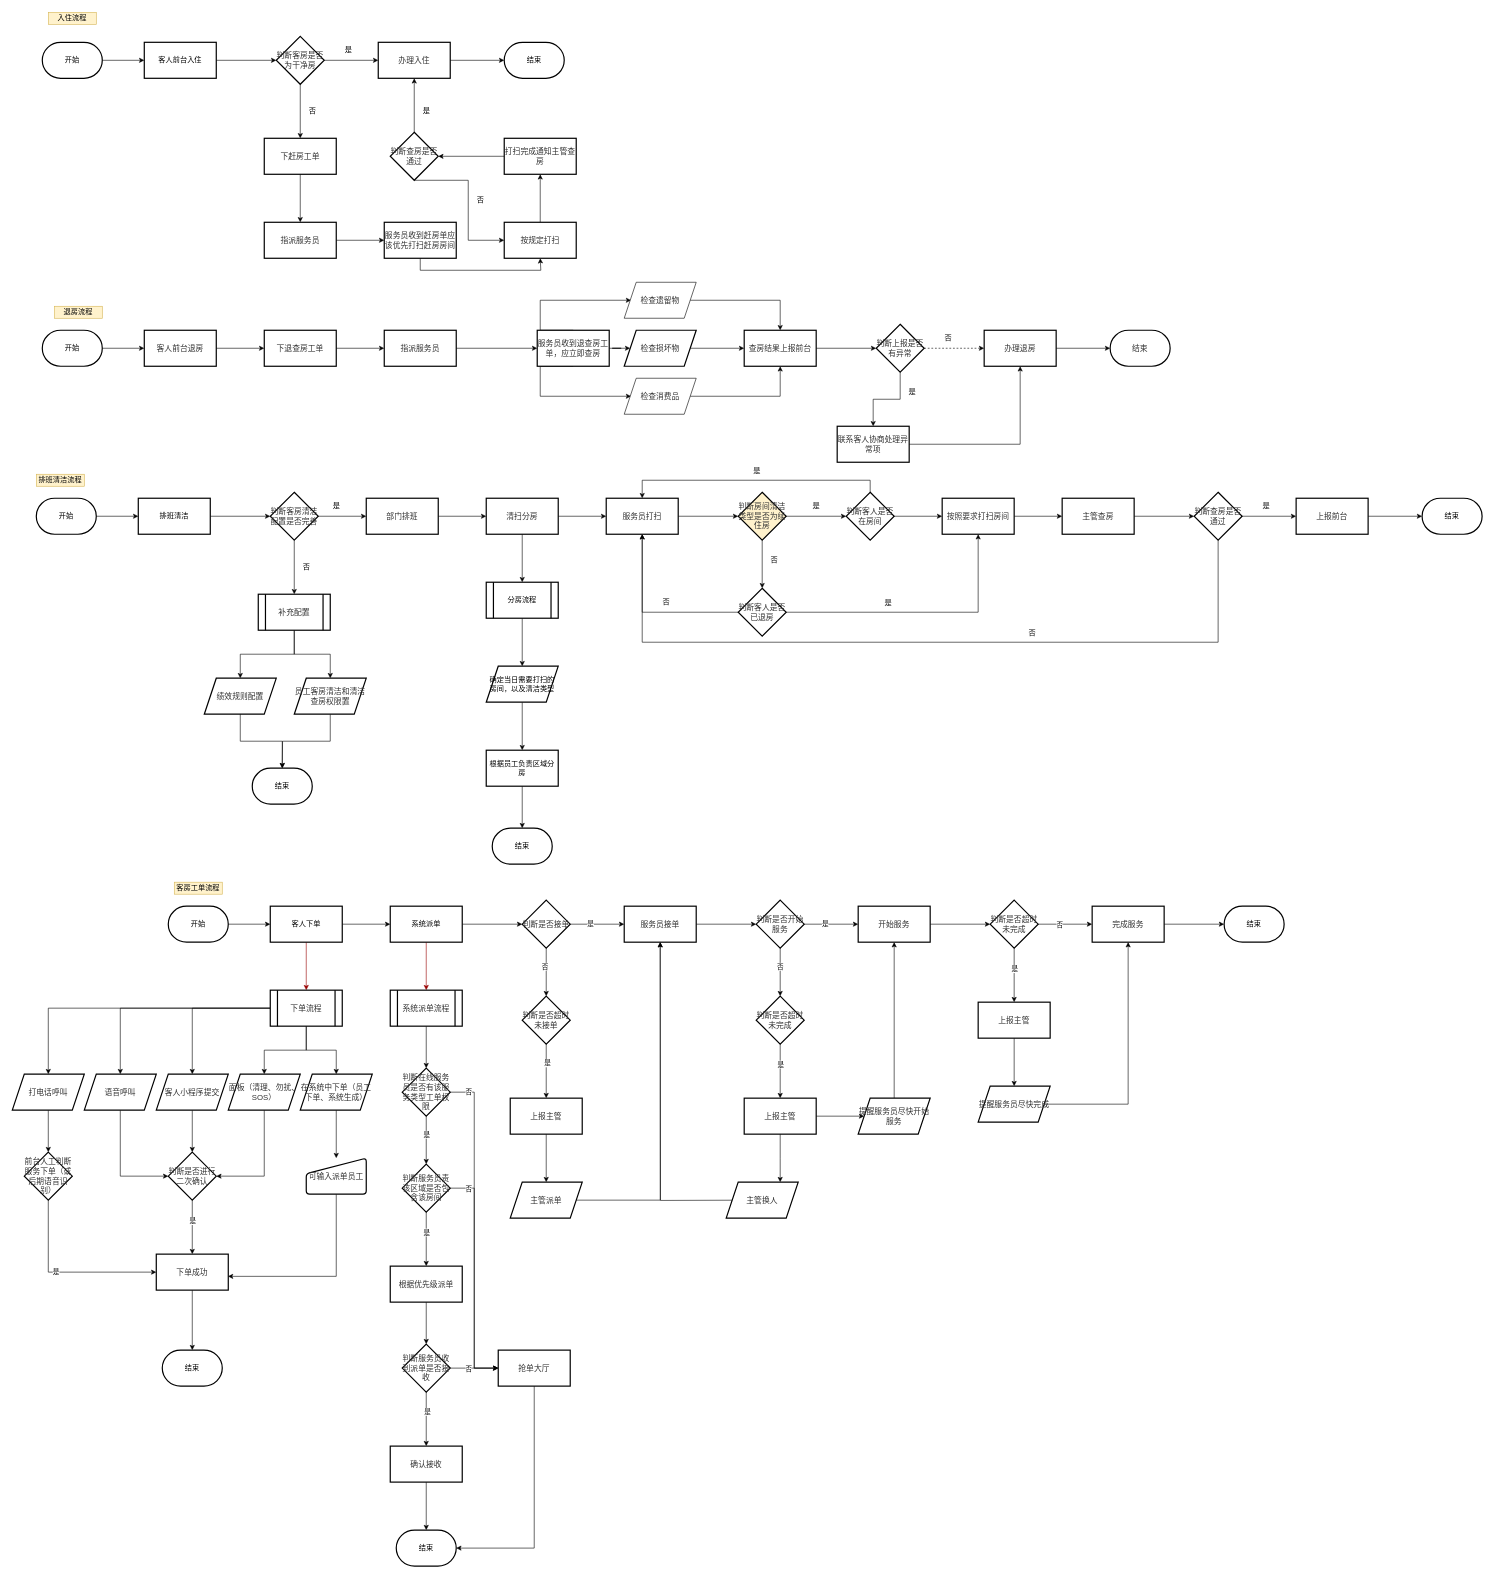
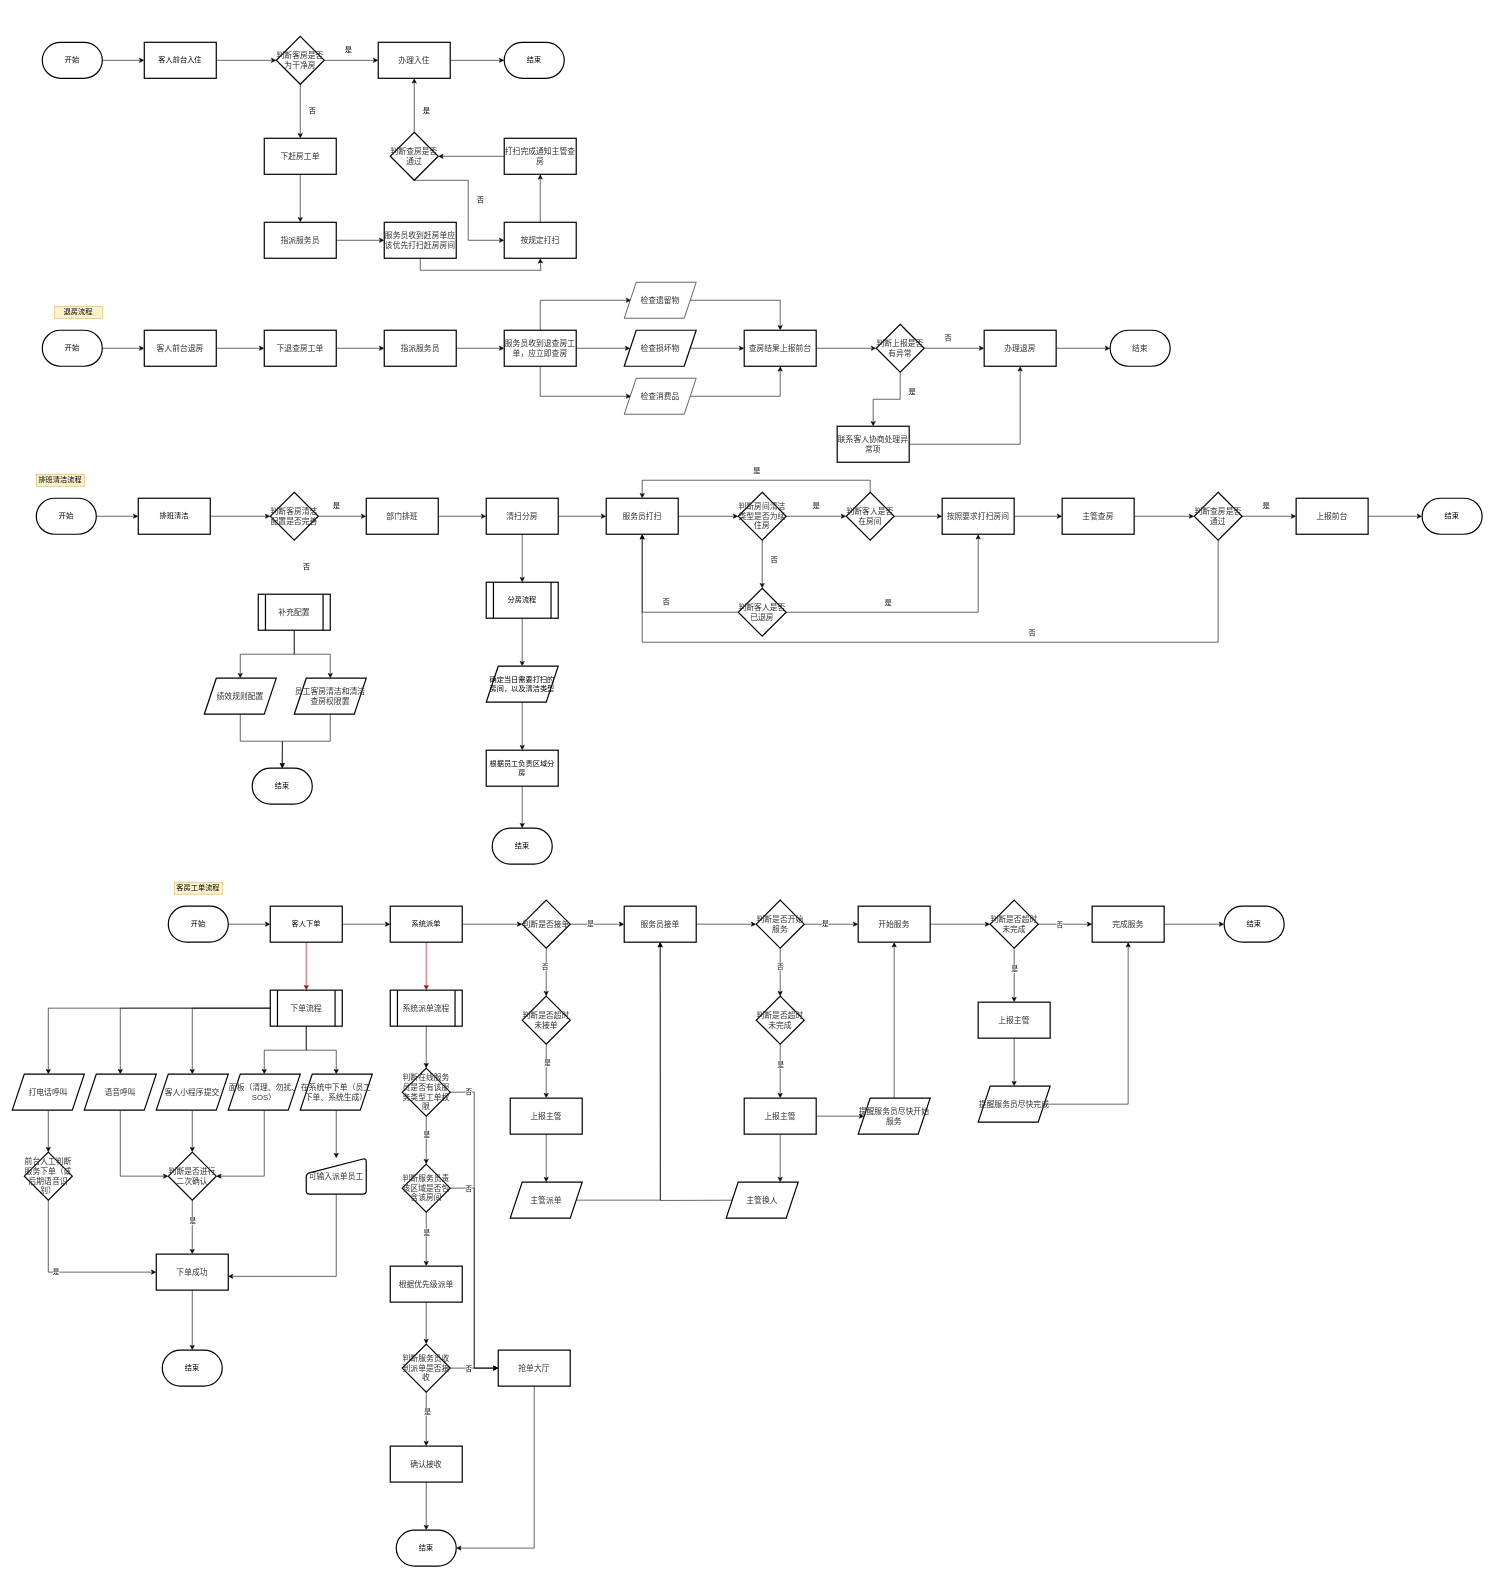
- <mxCell id="218" value="入住流程" style="text;html=1;strokeColor=#d6b656;fillColor=#fff2cc;align=center;verticalAlign=middle;whiteSpace=wrap;rounded=0;" vertex="1" parent="1"><mxGeometry x="80" y="20" width="80" height="20" as="geometry" /></mxCell>
- <mxCell id="40" value="&lt;span style=&quot;color: rgb(50, 50, 50); font-family: &amp;quot;Microsoft YaHei&amp;quot;, 微软雅黑, Arial; font-size: 13px; background-color: rgba(255, 255, 255, 0.01);&quot;&gt;服务员收到退查房工单，应立即查房&lt;/span&gt;" style="whiteSpace=wrap;html=1;strokeWidth=2;" parent="1" vertex="1"><mxGeometry x="895" y="550" width="120" height="60" as="geometry" /></mxCell>
+ <mxCell id="40" value="&lt;span style=&quot;color: rgb(50, 50, 50); font-family: &amp;quot;Microsoft YaHei&amp;quot;, 微软雅黑, Arial; font-size: 13px; background-color: rgba(255, 255, 255, 0.01);&quot;&gt;服务员收到退查房工单，应立即查房&lt;/span&gt;" style="whiteSpace=wrap;html=1;strokeWidth=2;" parent="1" vertex="1"><mxGeometry x="840" y="550" width="120" height="60" as="geometry" /></mxCell>
- <mxCell id="49" value="" style="edgeStyle=orthogonalEdgeStyle;rounded=0;orthogonalLoop=1;jettySize=auto;html=1;dashed=1;" parent="1" source="51" target="53" edge="1"><mxGeometry relative="1" as="geometry" /></mxCell>
+ <mxCell id="49" value="" style="edgeStyle=orthogonalEdgeStyle;rounded=0;orthogonalLoop=1;jettySize=auto;html=1;" parent="1" source="51" target="53" edge="1"><mxGeometry relative="1" as="geometry" /></mxCell>
- <mxCell id="75" value="&lt;span style=&quot;color: rgb(50, 50, 50); font-family: &amp;quot;Microsoft YaHei&amp;quot;, 微软雅黑, Arial; font-size: 13px; background-color: rgba(255, 255, 255, 0.01);&quot;&gt;判断房间清洁类型是否为续住房&lt;/span&gt;" style="rhombus;whiteSpace=wrap;html=1;strokeWidth=2;fillColor=#fff2cc;" parent="1" vertex="1"><mxGeometry x="1230" y="820" width="80" height="80" as="geometry" /></mxCell>
+ <mxCell id="75" value="&lt;span style=&quot;color: rgb(50, 50, 50); font-family: &amp;quot;Microsoft YaHei&amp;quot;, 微软雅黑, Arial; font-size: 13px; background-color: rgba(255, 255, 255, 0.01);&quot;&gt;判断房间清洁类型是否为续住房&lt;/span&gt;" style="rhombus;whiteSpace=wrap;html=1;strokeWidth=2;" parent="1" vertex="1"><mxGeometry x="1230" y="820" width="80" height="80" as="geometry" /></mxCell>
- <mxCell id="64" value="" style="edgeStyle=orthogonalEdgeStyle;rounded=0;orthogonalLoop=1;jettySize=auto;html=1;" parent="1" source="65" target="91" edge="1"><mxGeometry relative="1" as="geometry" /></mxCell>
